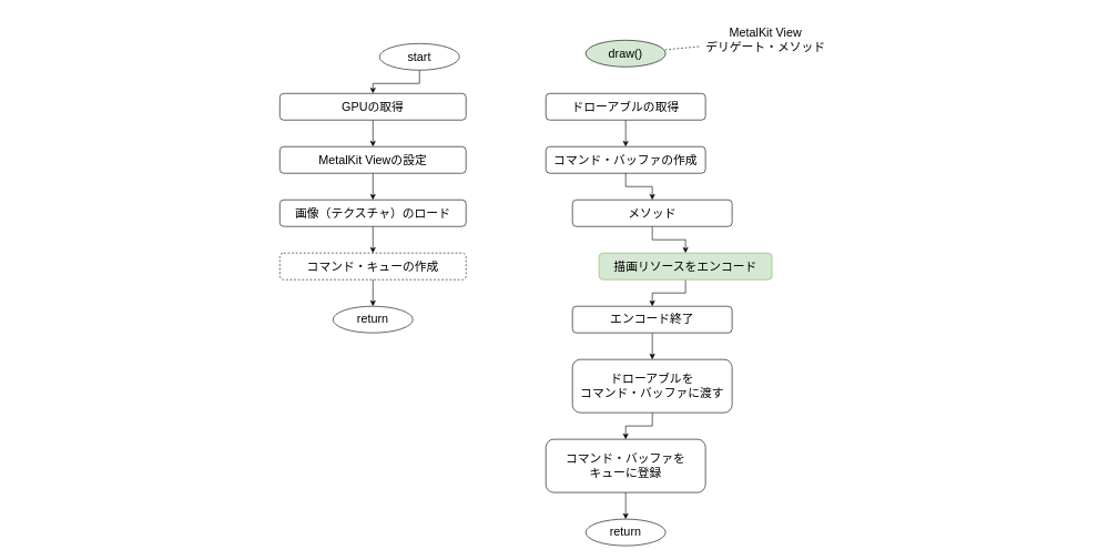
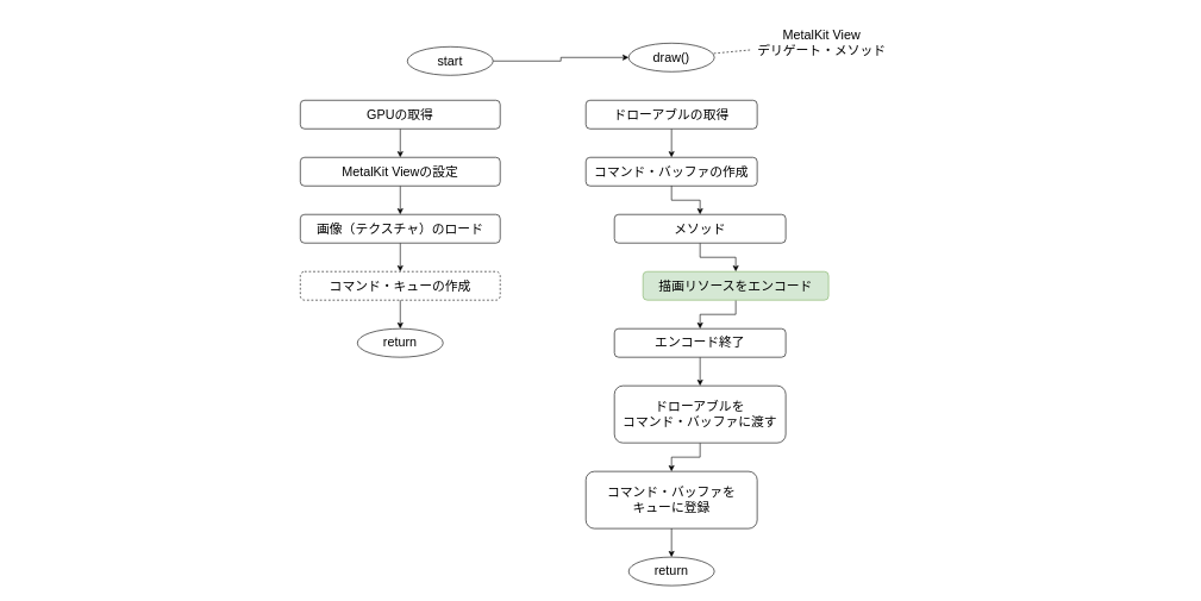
- <mxCell id="19" value="draw()" style="ellipse;whiteSpace=wrap;html=1;fontSize=18;fillColor=#d5e8d4;" parent="1" vertex="1"><mxGeometry x="880" y="60" width="120" height="40" as="geometry" /></mxCell>
+ <mxCell id="19" value="draw()" style="ellipse;whiteSpace=wrap;html=1;fontSize=18;" parent="1" vertex="1"><mxGeometry x="880" y="60" width="120" height="40" as="geometry" /></mxCell>
- <mxCell id="8" style="edgeStyle=orthogonalEdgeStyle;rounded=0;orthogonalLoop=1;jettySize=auto;html=1;entryX=0.5;entryY=0;entryDx=0;entryDy=0;" parent="1" source="9" target="12" edge="1"><mxGeometry relative="1" as="geometry" /></mxCell>
+ <mxCell id="8" style="edgeStyle=orthogonalEdgeStyle;rounded=0;orthogonalLoop=1;jettySize=auto;html=1;" parent="1" source="9" target="19" edge="1"><mxGeometry relative="1" as="geometry" /></mxCell>
